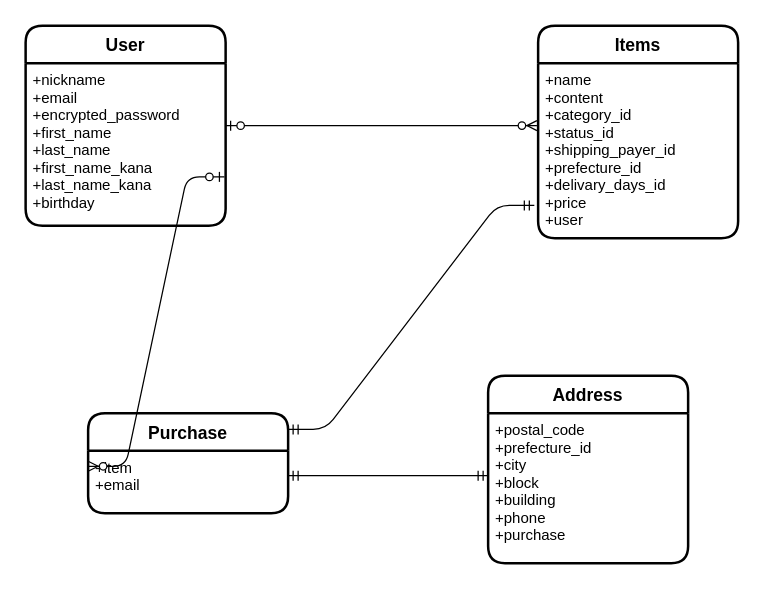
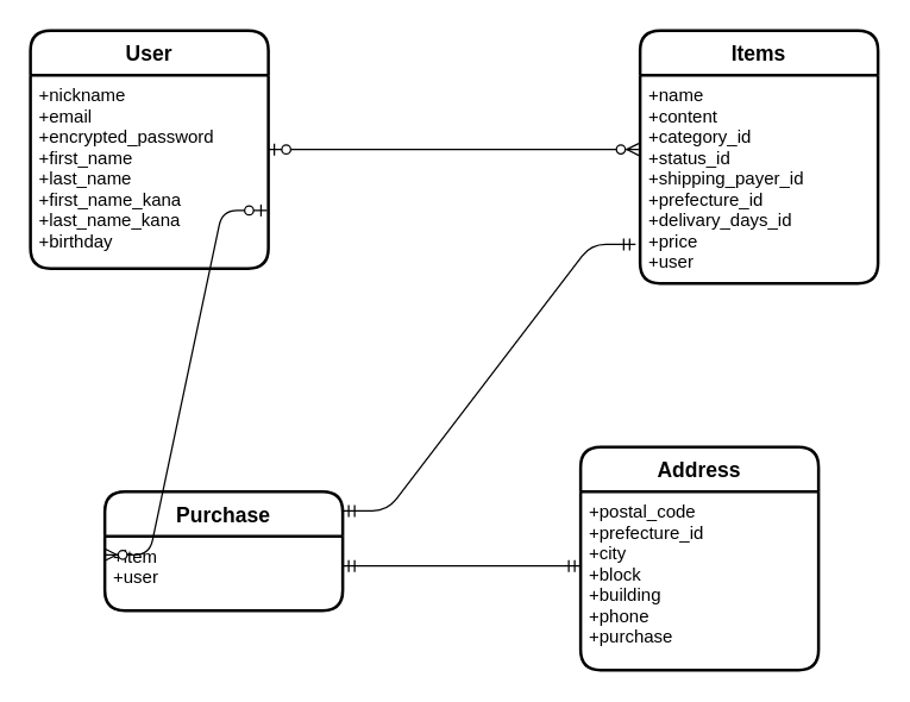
- <mxCell id="8" value="+item&#10;+email" style="align=left;strokeColor=none;fillColor=none;spacingLeft=4;fontSize=12;verticalAlign=top;resizable=0;rotatable=0;part=1;" parent="7" vertex="1"><mxGeometry y="30" width="160" height="50" as="geometry" /></mxCell>
+ <mxCell id="8" value="+item&#10;+user" style="align=left;strokeColor=none;fillColor=none;spacingLeft=4;fontSize=12;verticalAlign=top;resizable=0;rotatable=0;part=1;" parent="7" vertex="1"><mxGeometry y="30" width="160" height="50" as="geometry" /></mxCell>
